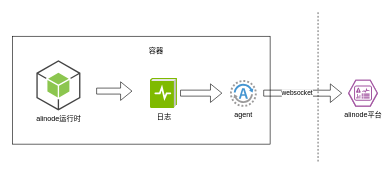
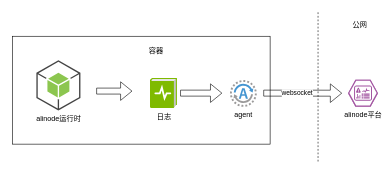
+ <mxCell id="13" value="公网" style="text;html=1;strokeColor=none;fillColor=none;align=center;verticalAlign=middle;whiteSpace=wrap;rounded=0;" vertex="1" parent="1"><mxGeometry x="570" y="26" width="60" height="30" as="geometry" /></mxCell>
